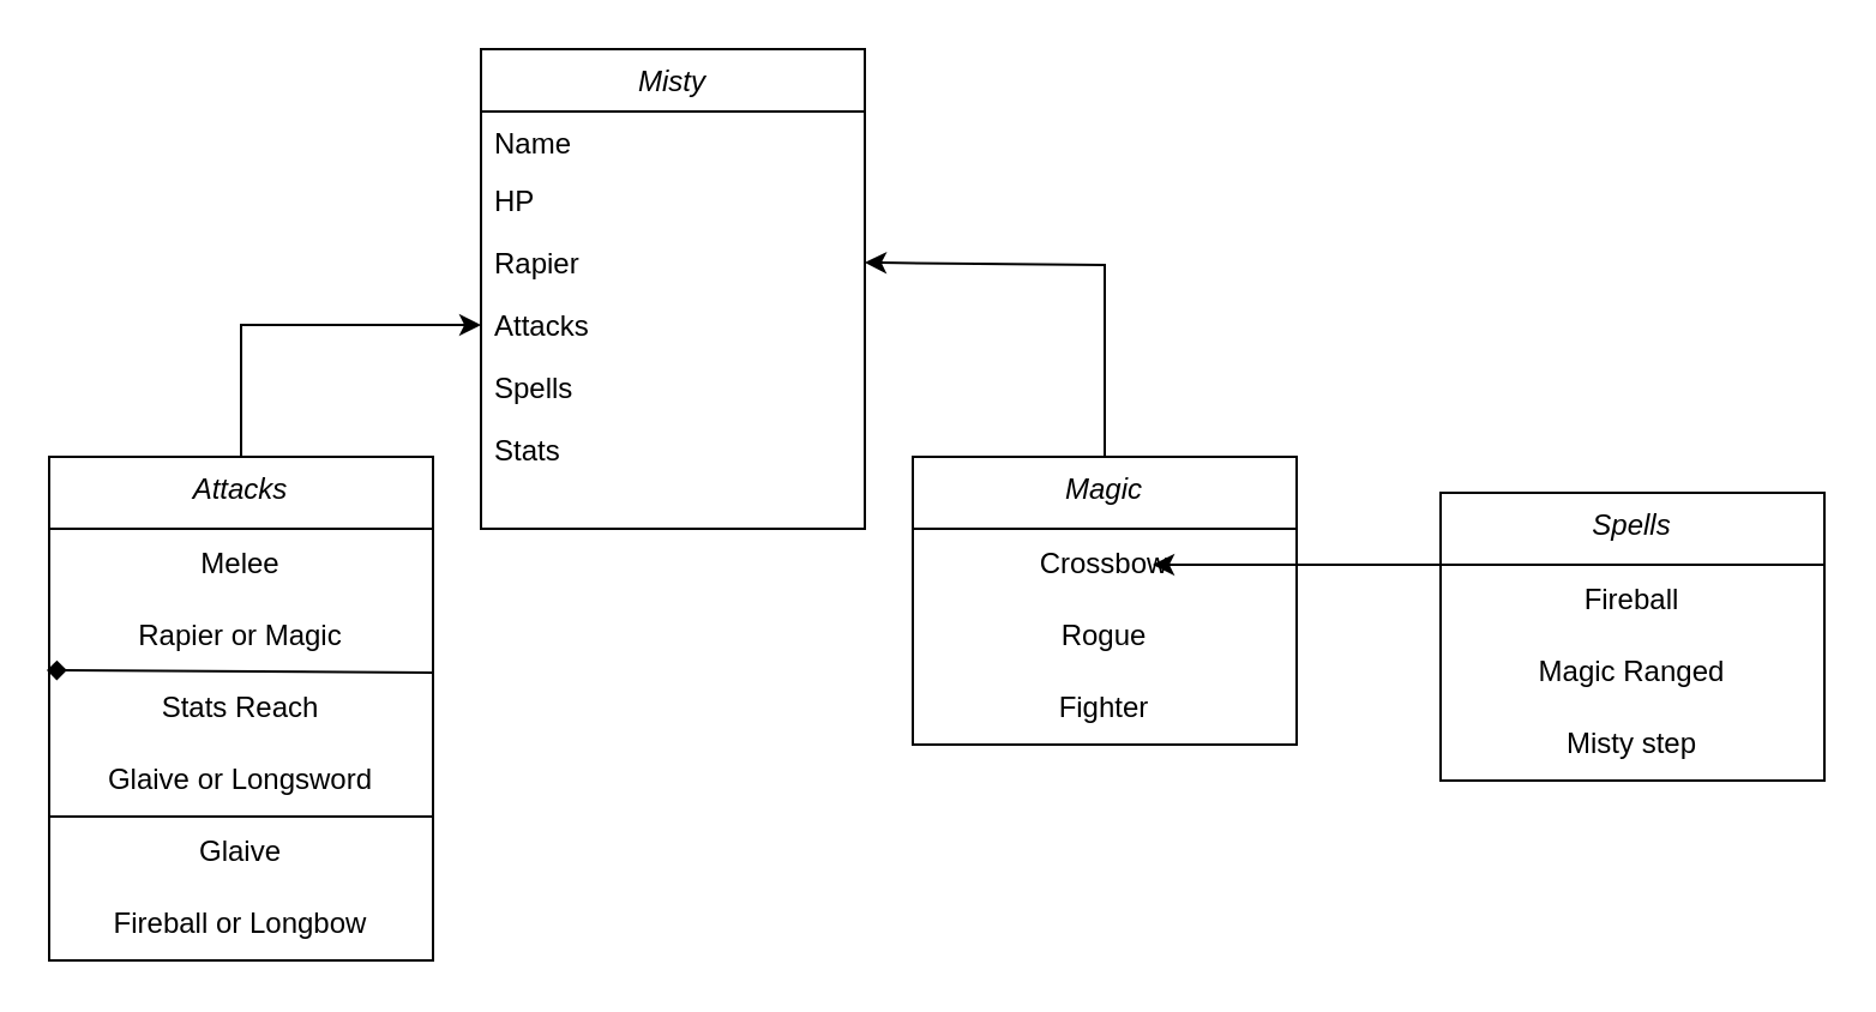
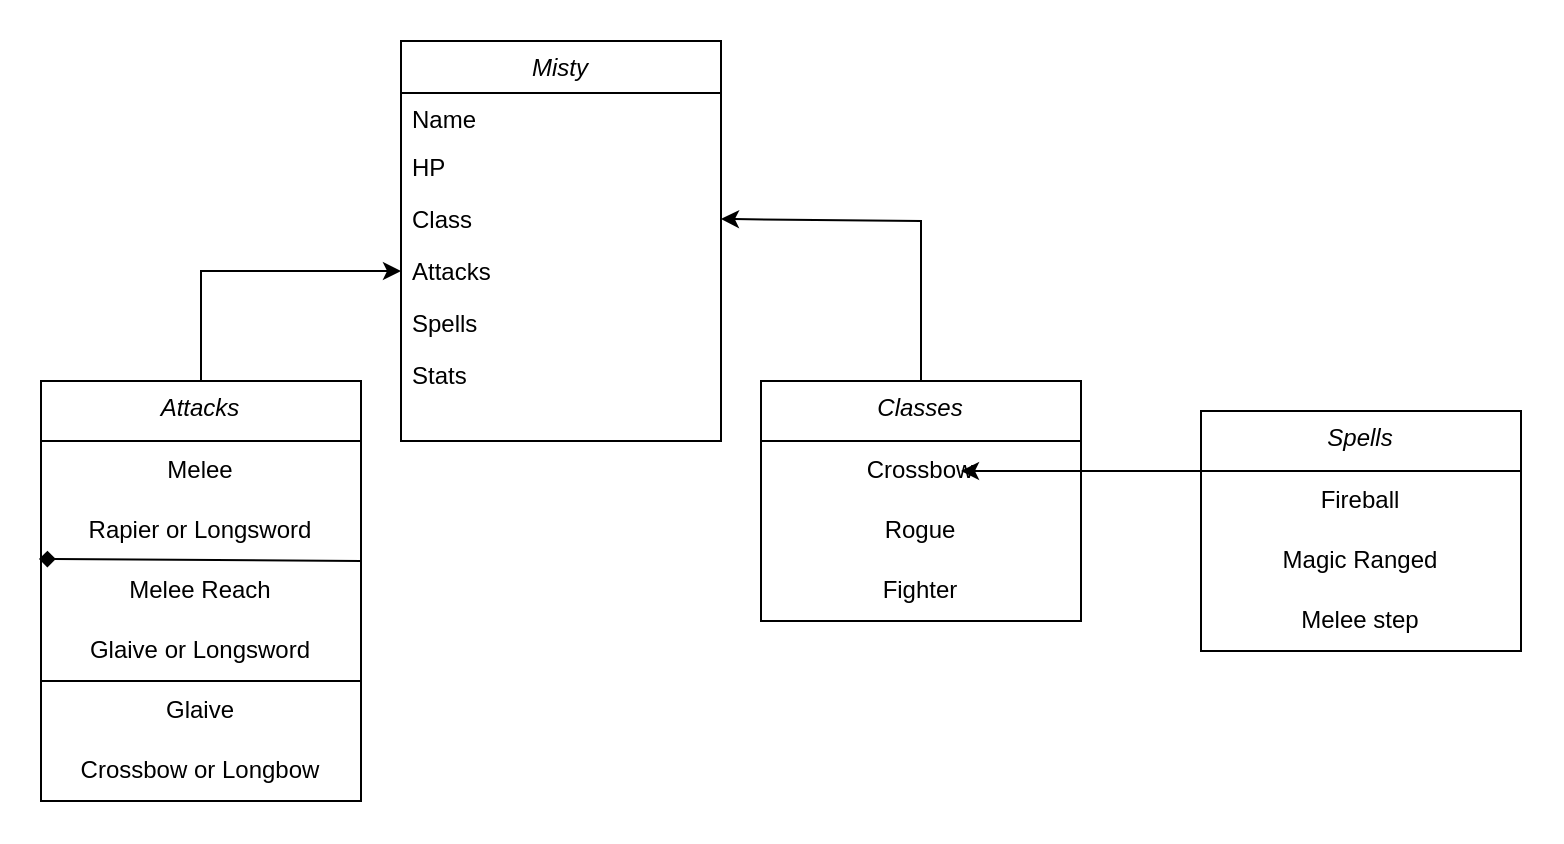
- <mxCell id="5" value="Rapier" style="text;align=left;verticalAlign=top;spacingLeft=4;spacingRight=4;overflow=hidden;rotatable=0;points=[[0,0.5],[1,0.5]];portConstraint=eastwest;rounded=0;shadow=0;html=0;" vertex="1" parent="2"><mxGeometry y="76" width="160" height="26" as="geometry" /></mxCell>
+ <mxCell id="5" value="Class" style="text;align=left;verticalAlign=top;spacingLeft=4;spacingRight=4;overflow=hidden;rotatable=0;points=[[0,0.5],[1,0.5]];portConstraint=eastwest;rounded=0;shadow=0;html=0;" vertex="1" parent="2"><mxGeometry y="76" width="160" height="26" as="geometry" /></mxCell>
- <mxCell id="10" value="Magic" style="swimlane;fontStyle=2;align=center;verticalAlign=top;childLayout=stackLayout;horizontal=1;startSize=30;horizontalStack=0;resizeParent=1;resizeLast=0;collapsible=1;marginBottom=0;rounded=0;shadow=0;strokeWidth=1;swimlaneLine=1;" vertex="1" parent="1"><mxGeometry x="380" y="190" width="160" height="120" as="geometry"><mxRectangle x="220" y="110" width="160" height="26" as="alternateBounds" /></mxGeometry></mxCell>
+ <mxCell id="10" value="Classes" style="swimlane;fontStyle=2;align=center;verticalAlign=top;childLayout=stackLayout;horizontal=1;startSize=30;horizontalStack=0;resizeParent=1;resizeLast=0;collapsible=1;marginBottom=0;rounded=0;shadow=0;strokeWidth=1;swimlaneLine=1;" vertex="1" parent="1"><mxGeometry x="380" y="190" width="160" height="120" as="geometry"><mxRectangle x="220" y="110" width="160" height="26" as="alternateBounds" /></mxGeometry></mxCell>
- <mxCell id="18" value="Rapier or Magic" style="text;html=1;align=center;verticalAlign=middle;whiteSpace=wrap;rounded=0;strokeColor=none;" vertex="1" parent="16"><mxGeometry y="60" width="160" height="30" as="geometry" /></mxCell>
+ <mxCell id="18" value="Rapier or Longsword" style="text;html=1;align=center;verticalAlign=middle;whiteSpace=wrap;rounded=0;strokeColor=none;" vertex="1" parent="16"><mxGeometry y="60" width="160" height="30" as="geometry" /></mxCell>
- <mxCell id="19" value="Stats Reach" style="text;html=1;align=center;verticalAlign=middle;whiteSpace=wrap;rounded=0;strokeColor=none;perimeterSpacing=1;" vertex="1" parent="16"><mxGeometry y="90" width="160" height="30" as="geometry" /></mxCell>
+ <mxCell id="19" value="Melee Reach" style="text;html=1;align=center;verticalAlign=middle;whiteSpace=wrap;rounded=0;strokeColor=none;perimeterSpacing=1;" vertex="1" parent="16"><mxGeometry y="90" width="160" height="30" as="geometry" /></mxCell>
- <mxCell id="28" value="Misty step" style="text;html=1;align=center;verticalAlign=middle;whiteSpace=wrap;rounded=0;" vertex="1" parent="25"><mxGeometry y="90" width="160" height="30" as="geometry" /></mxCell>
+ <mxCell id="28" value="Melee step" style="text;html=1;align=center;verticalAlign=middle;whiteSpace=wrap;rounded=0;" vertex="1" parent="25"><mxGeometry y="90" width="160" height="30" as="geometry" /></mxCell>
- <mxCell id="22" value="Fireball or Longbow" style="text;html=1;align=center;verticalAlign=middle;whiteSpace=wrap;rounded=0;" vertex="1" parent="16"><mxGeometry y="180" width="160" height="30" as="geometry" /></mxCell>
+ <mxCell id="22" value="Crossbow or Longbow" style="text;html=1;align=center;verticalAlign=middle;whiteSpace=wrap;rounded=0;" vertex="1" parent="16"><mxGeometry y="180" width="160" height="30" as="geometry" /></mxCell>
